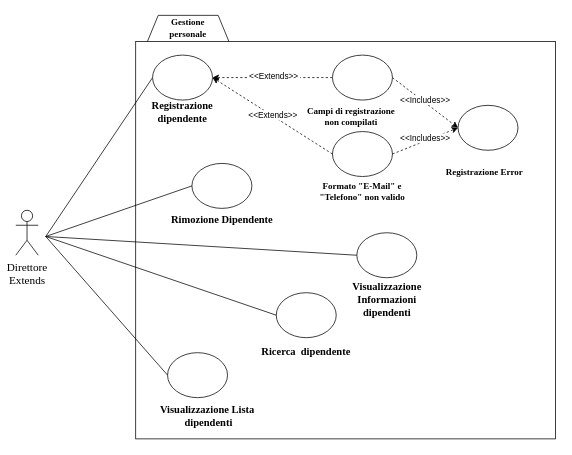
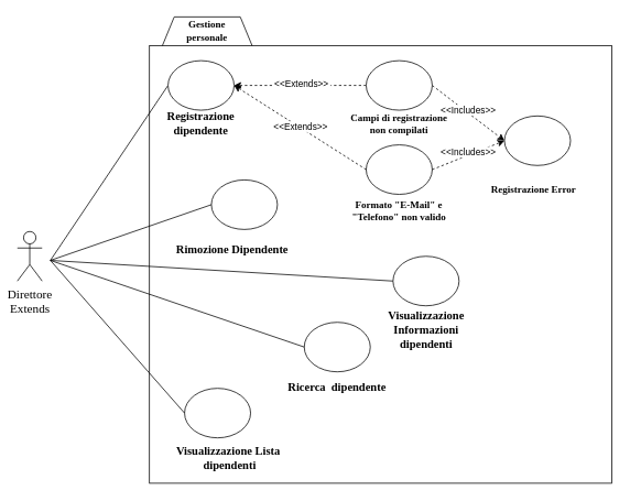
- <mxCell id="23" value="&lt;div&gt;&lt;b&gt;&lt;font face=&quot;Times New Roman&quot;&gt;Campi di registrazione&lt;/font&gt;&lt;/b&gt;&lt;/div&gt;&lt;div&gt;&lt;b&gt;&lt;font face=&quot;Times New Roman&quot;&gt;non compilat&lt;/font&gt;&lt;font face=&quot;Times New Roman&quot;&gt;i&lt;/font&gt;&lt;br&gt;&lt;/b&gt;&lt;/div&gt;" style="text;html=1;strokeColor=none;fillColor=none;align=center;verticalAlign=middle;whiteSpace=wrap;rounded=0;" parent="1" vertex="1"><mxGeometry x="395" y="145" width="145" height="20" as="geometry" /></mxCell>
+ <mxCell id="23" value="&lt;div&gt;&lt;b&gt;&lt;font face=&quot;Times New Roman&quot;&gt;Campi di registrazione&lt;/font&gt;&lt;/b&gt;&lt;/div&gt;&lt;div&gt;&lt;b&gt;&lt;font face=&quot;Times New Roman&quot;&gt;non compilat&lt;/font&gt;&lt;font face=&quot;Times New Roman&quot;&gt;i&lt;/font&gt;&lt;br&gt;&lt;/b&gt;&lt;/div&gt;" style="text;html=1;strokeColor=none;fillColor=none;align=center;verticalAlign=middle;whiteSpace=wrap;rounded=0;" parent="1" vertex="1"><mxGeometry x="410" y="140" width="145" height="20" as="geometry" /></mxCell>
- <mxCell id="11" value="&lt;font face=&quot;Times New Roman&quot;&gt;&lt;span style=&quot;font-size: 14px&quot;&gt;&lt;b&gt;Rimozione Dipendente&lt;/b&gt;&lt;/span&gt;&lt;/font&gt;" style="text;html=1;strokeColor=none;fillColor=none;align=center;verticalAlign=middle;whiteSpace=wrap;rounded=0;" parent="1" vertex="1"><mxGeometry x="222.5" y="282.5" width="145" height="20" as="geometry" /></mxCell>
+ <mxCell id="11" value="&lt;font face=&quot;Times New Roman&quot;&gt;&lt;span style=&quot;font-size: 14px&quot;&gt;&lt;b&gt;Rimozione Dipendente&lt;/b&gt;&lt;/span&gt;&lt;/font&gt;" style="text;html=1;strokeColor=none;fillColor=none;align=center;verticalAlign=middle;whiteSpace=wrap;rounded=0;" parent="1" vertex="1"><mxGeometry x="207.5" y="292.5" width="145" height="20" as="geometry" /></mxCell>
